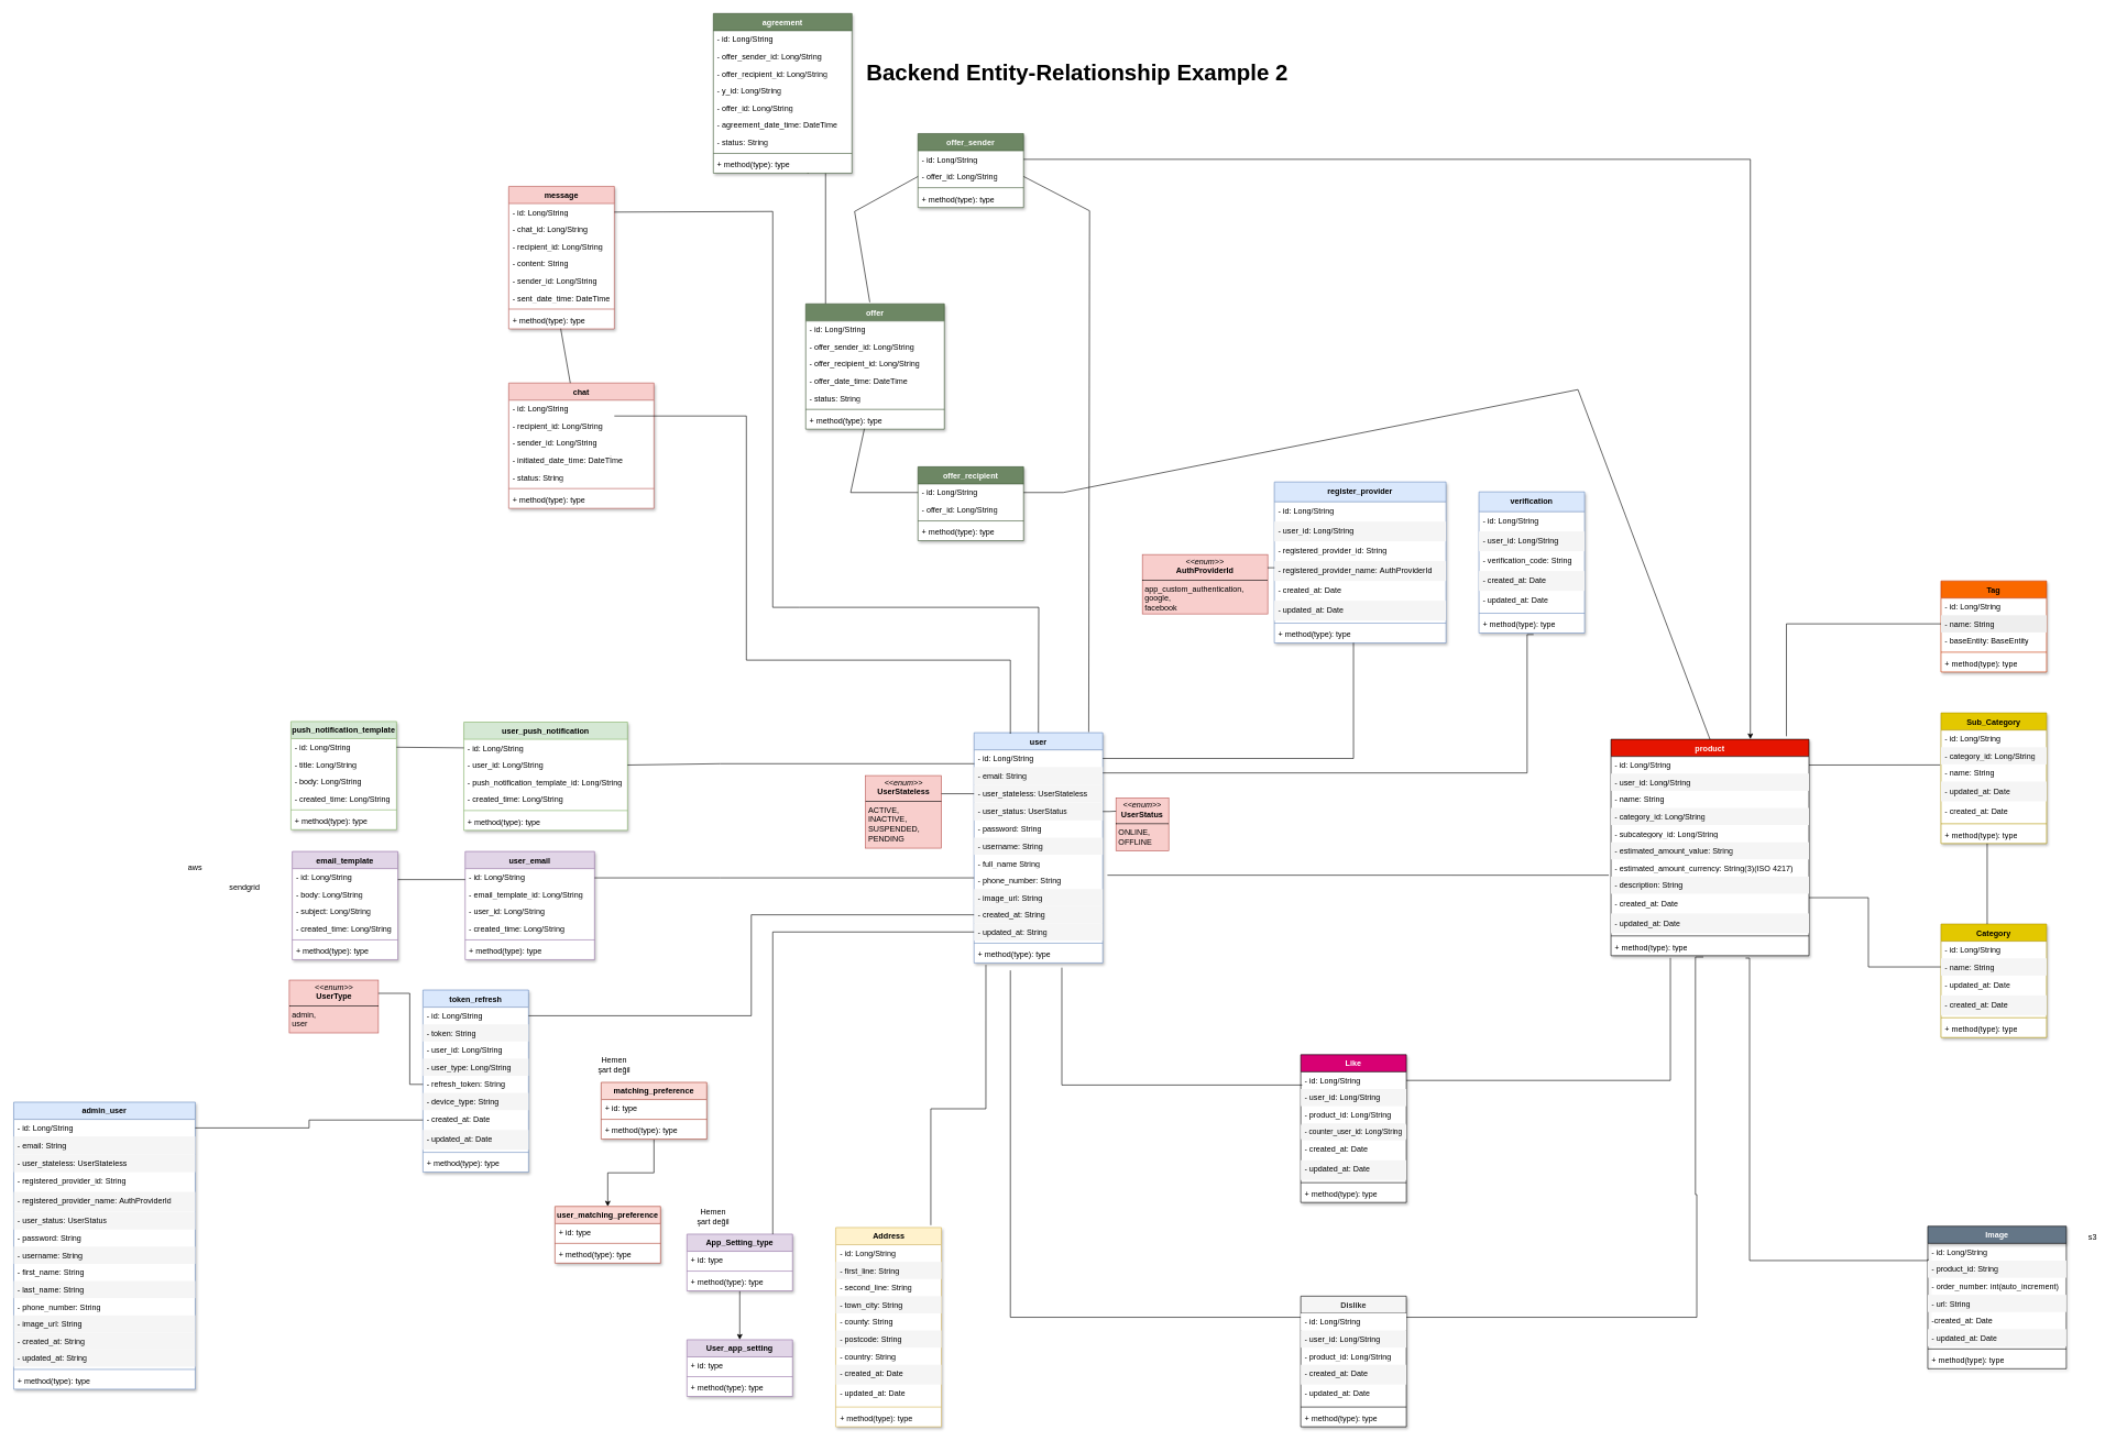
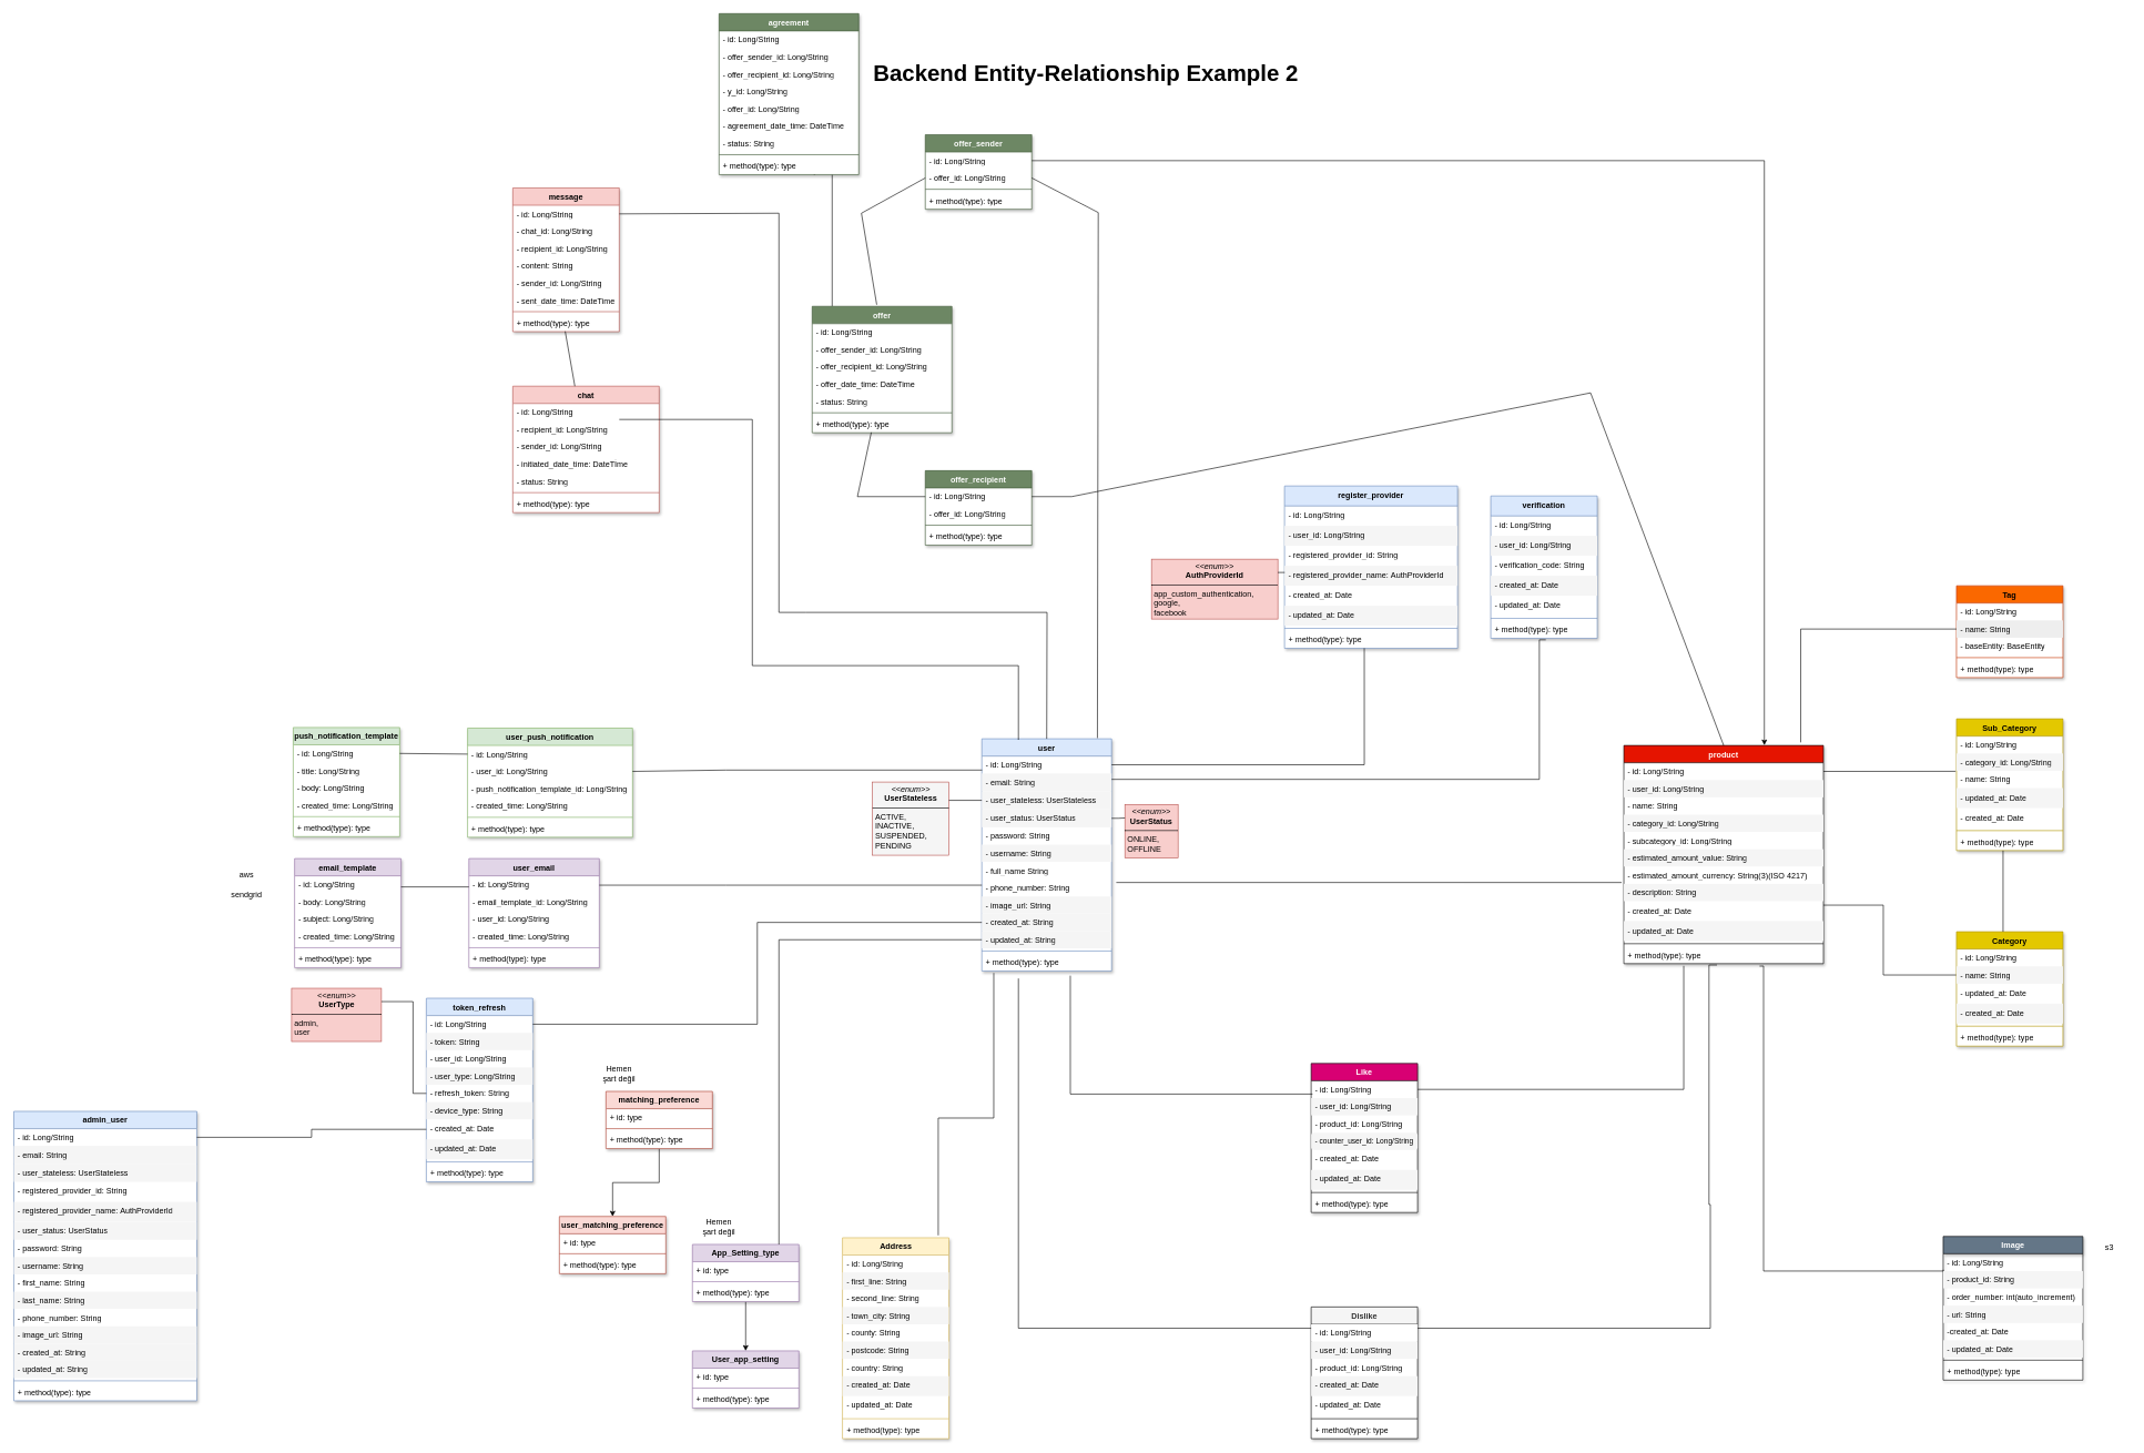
- <mxCell id="179" value="&lt;p style=&quot;margin:0px;margin-top:4px;text-align:center;&quot;&gt;&lt;i&gt;&amp;lt;&amp;lt;enum&amp;gt;&amp;gt;&lt;/i&gt;&lt;br&gt;&lt;b&gt;UserStateless&lt;/b&gt;&lt;/p&gt;&lt;hr size=&quot;1&quot; style=&quot;border-style:solid;&quot;&gt;&lt;p style=&quot;margin:0px;margin-left:4px;&quot;&gt;ACTIVE,&lt;/p&gt;&lt;p style=&quot;margin:0px;margin-left:4px;&quot;&gt;INACTIVE,&amp;nbsp;&lt;/p&gt;&lt;p style=&quot;margin:0px;margin-left:4px;&quot;&gt;SUSPENDED,&amp;nbsp;&lt;/p&gt;&lt;p style=&quot;margin:0px;margin-left:4px;&quot;&gt;PENDING&lt;br&gt;&lt;/p&gt;&lt;p style=&quot;margin:0px;margin-left:4px;&quot;&gt;&lt;br&gt;&lt;/p&gt;" style="verticalAlign=top;align=left;overflow=fill;html=1;whiteSpace=wrap;points=[[0,0,0,0,0],[0,0.25,0,0,0],[0,0.5,0,0,0],[0,0.75,0,0,0],[0,1,0,0,0],[0.25,0,0,0,0],[0.25,1,0,0,0],[0.5,0,0,0,0],[0.5,1,0,0,0],[0.75,0,0,0,0],[0.75,1,0,0,0],[1,0,0,0,0],[1,0.25,0,0,0],[1,0.5,0,0,0],[1,0.75,0,0,0],[1,1,0,0,0]];fillColor=#f8cecc;strokeColor=#b85450;" parent="1" vertex="1"><mxGeometry x="1310.5" y="1175" width="115" height="110" as="geometry" /></mxCell>
+ <mxCell id="179" value="&lt;p style=&quot;margin:0px;margin-top:4px;text-align:center;&quot;&gt;&lt;i&gt;&amp;lt;&amp;lt;enum&amp;gt;&amp;gt;&lt;/i&gt;&lt;br&gt;&lt;b&gt;UserStateless&lt;/b&gt;&lt;/p&gt;&lt;hr size=&quot;1&quot; style=&quot;border-style:solid;&quot;&gt;&lt;p style=&quot;margin:0px;margin-left:4px;&quot;&gt;ACTIVE,&lt;/p&gt;&lt;p style=&quot;margin:0px;margin-left:4px;&quot;&gt;INACTIVE,&amp;nbsp;&lt;/p&gt;&lt;p style=&quot;margin:0px;margin-left:4px;&quot;&gt;SUSPENDED,&amp;nbsp;&lt;/p&gt;&lt;p style=&quot;margin:0px;margin-left:4px;&quot;&gt;PENDING&lt;br&gt;&lt;/p&gt;&lt;p style=&quot;margin:0px;margin-left:4px;&quot;&gt;&lt;br&gt;&lt;/p&gt;" style="verticalAlign=top;align=left;overflow=fill;html=1;whiteSpace=wrap;points=[[0,0,0,0,0],[0,0.25,0,0,0],[0,0.5,0,0,0],[0,0.75,0,0,0],[0,1,0,0,0],[0.25,0,0,0,0],[0.25,1,0,0,0],[0.5,0,0,0,0],[0.5,1,0,0,0],[0.75,0,0,0,0],[0.75,1,0,0,0],[1,0,0,0,0],[1,0.25,0,0,0],[1,0.5,0,0,0],[1,0.75,0,0,0],[1,1,0,0,0]];fillColor=#f5f5f5;strokeColor=#b85450;" parent="1" vertex="1"><mxGeometry x="1310.5" y="1175" width="115" height="110" as="geometry" /></mxCell>
- <mxCell id="265" value="aws" style="text;html=1;align=center;verticalAlign=middle;whiteSpace=wrap;rounded=0;" vertex="1" parent="1"><mxGeometry x="265" y="1299" width="60" height="30" as="geometry" /></mxCell>
+ <mxCell id="265" value="aws" style="text;html=1;align=center;verticalAlign=middle;whiteSpace=wrap;rounded=0;" vertex="1" parent="1"><mxGeometry x="340" y="1299" width="60" height="30" as="geometry" /></mxCell>
